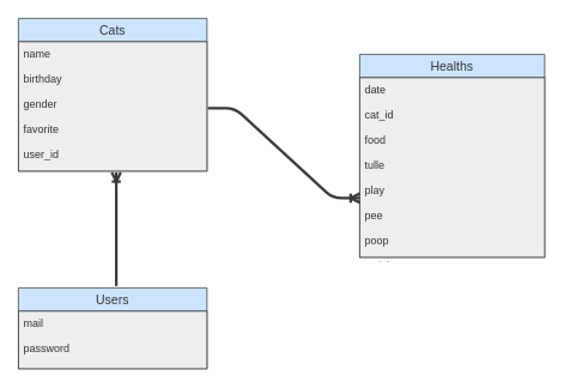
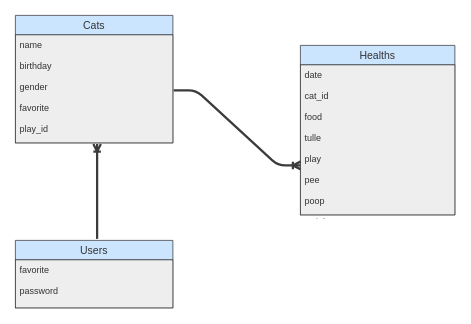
- <mxCell id="3" value="name&#10;&#10;birthday&#10;&#10;gender&#10;&#10;favorite&#10;&#10;user_id" style="text;strokeColor=#36393d;fillColor=#eeeeee;spacingLeft=4;spacingRight=4;overflow=hidden;rotatable=0;points=[[0,0.5],[1,0.5]];portConstraint=eastwest;fontSize=12;fontColor=#333333;" vertex="1" parent="2"><mxGeometry y="26" width="210" height="144" as="geometry" /></mxCell>
+ <mxCell id="3" value="name&#10;&#10;birthday&#10;&#10;gender&#10;&#10;favorite&#10;&#10;play_id" style="text;strokeColor=#36393d;fillColor=#eeeeee;spacingLeft=4;spacingRight=4;overflow=hidden;rotatable=0;points=[[0,0.5],[1,0.5]];portConstraint=eastwest;fontSize=12;fontColor=#333333;" vertex="1" parent="2"><mxGeometry y="26" width="210" height="144" as="geometry" /></mxCell>
- <mxCell id="7" value="mail&#10;&#10;password" style="text;strokeColor=#36393d;fillColor=#eeeeee;spacingLeft=4;spacingRight=4;overflow=hidden;rotatable=0;points=[[0,0.5],[1,0.5]];portConstraint=eastwest;fontSize=12;fontColor=#333333;" vertex="1" parent="6"><mxGeometry y="26" width="210" height="64" as="geometry" /></mxCell>
+ <mxCell id="7" value="favorite&#10;&#10;password" style="text;strokeColor=#36393d;fillColor=#eeeeee;spacingLeft=4;spacingRight=4;overflow=hidden;rotatable=0;points=[[0,0.5],[1,0.5]];portConstraint=eastwest;fontSize=12;fontColor=#333333;" vertex="1" parent="6"><mxGeometry y="26" width="210" height="64" as="geometry" /></mxCell>
